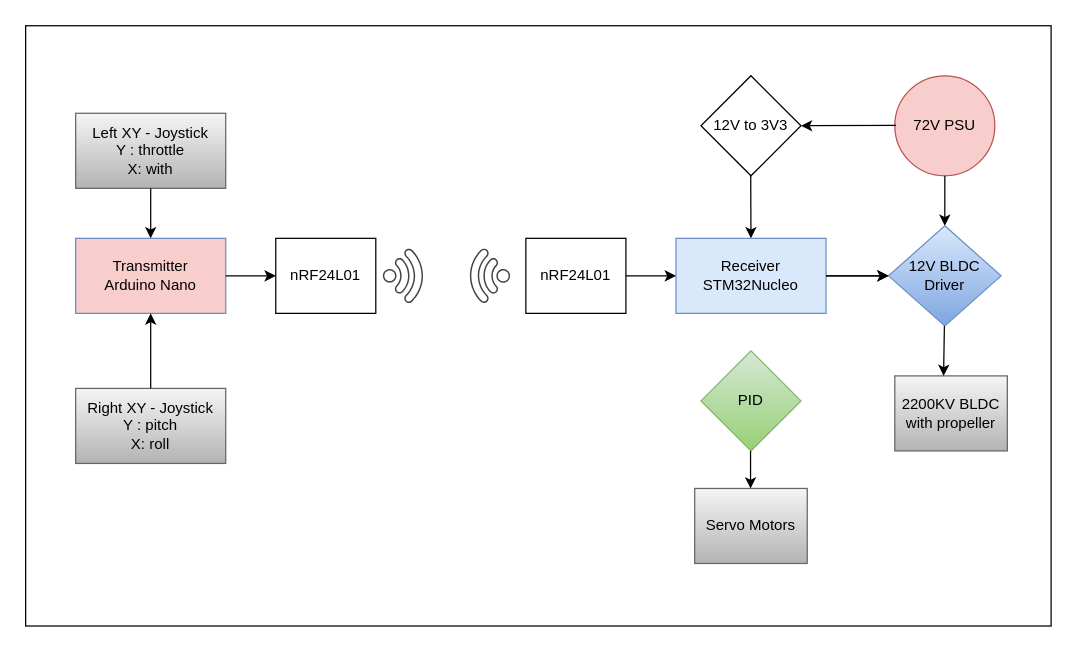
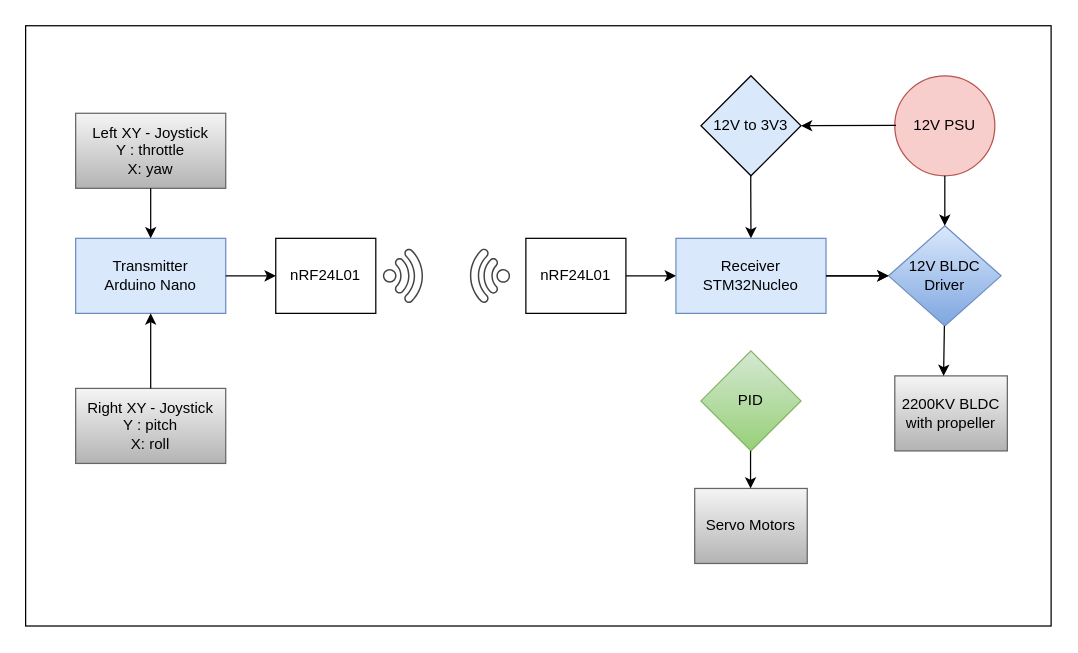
- <mxCell id="14" value="12V to 3V3" style="rhombus;whiteSpace=wrap;html=1;" parent="1" vertex="1"><mxGeometry x="560" y="60" width="80" height="80" as="geometry" /></mxCell>
+ <mxCell id="14" value="12V to 3V3" style="rhombus;whiteSpace=wrap;html=1;fillColor=#dae8fc;" parent="1" vertex="1"><mxGeometry x="560" y="60" width="80" height="80" as="geometry" /></mxCell>
- <mxCell id="13" value="72V PSU" style="ellipse;whiteSpace=wrap;html=1;aspect=fixed;fillColor=#f8cecc;strokeColor=#b85450;" parent="1" vertex="1"><mxGeometry x="715" y="60" width="80" height="80" as="geometry" /></mxCell>
+ <mxCell id="13" value="12V PSU" style="ellipse;whiteSpace=wrap;html=1;aspect=fixed;fillColor=#f8cecc;strokeColor=#b85450;" parent="1" vertex="1"><mxGeometry x="715" y="60" width="80" height="80" as="geometry" /></mxCell>
- <mxCell id="7" value="Left XY - Joystick&lt;div&gt;Y :&amp;nbsp;throttle&lt;/div&gt;&lt;div&gt;X: with&lt;/div&gt;" style="rounded=0;whiteSpace=wrap;html=1;fillColor=#f5f5f5;gradientColor=#b3b3b3;strokeColor=#666666;" parent="1" vertex="1"><mxGeometry x="60" y="90" width="120" height="60" as="geometry" /></mxCell>
+ <mxCell id="7" value="Left XY - Joystick&lt;div&gt;Y :&amp;nbsp;throttle&lt;/div&gt;&lt;div&gt;X: yaw&lt;/div&gt;" style="rounded=0;whiteSpace=wrap;html=1;fillColor=#f5f5f5;gradientColor=#b3b3b3;strokeColor=#666666;" parent="1" vertex="1"><mxGeometry x="60" y="90" width="120" height="60" as="geometry" /></mxCell>
- <mxCell id="3" value="Transmitter&lt;div&gt;Arduino Nano&lt;/div&gt;" style="rounded=0;whiteSpace=wrap;html=1;fillColor=#f8cecc;strokeColor=#6c8ebf;" parent="1" vertex="1"><mxGeometry x="60" y="190" width="120" height="60" as="geometry" /></mxCell>
+ <mxCell id="3" value="Transmitter&lt;div&gt;Arduino Nano&lt;/div&gt;" style="rounded=0;whiteSpace=wrap;html=1;fillColor=#dae8fc;strokeColor=#6c8ebf;" parent="1" vertex="1"><mxGeometry x="60" y="190" width="120" height="60" as="geometry" /></mxCell>
